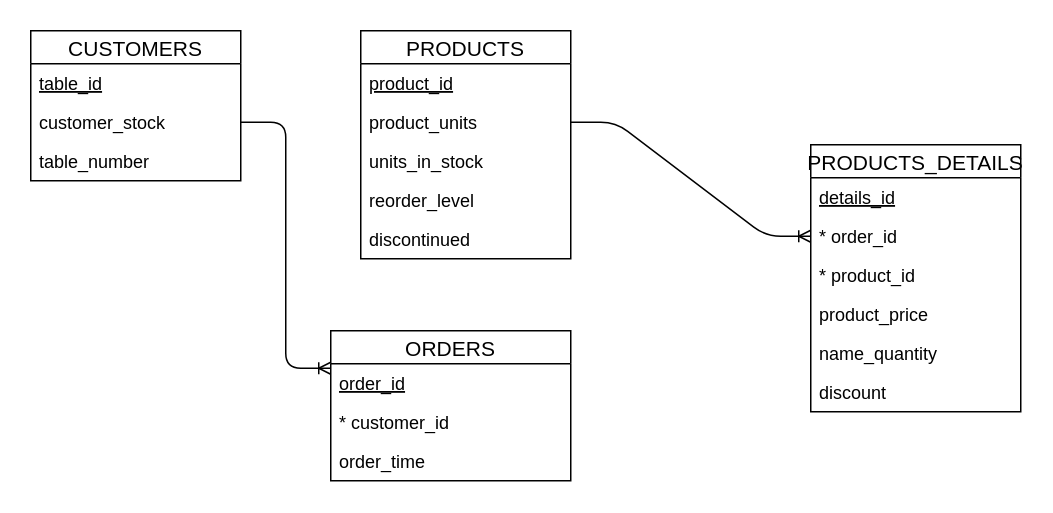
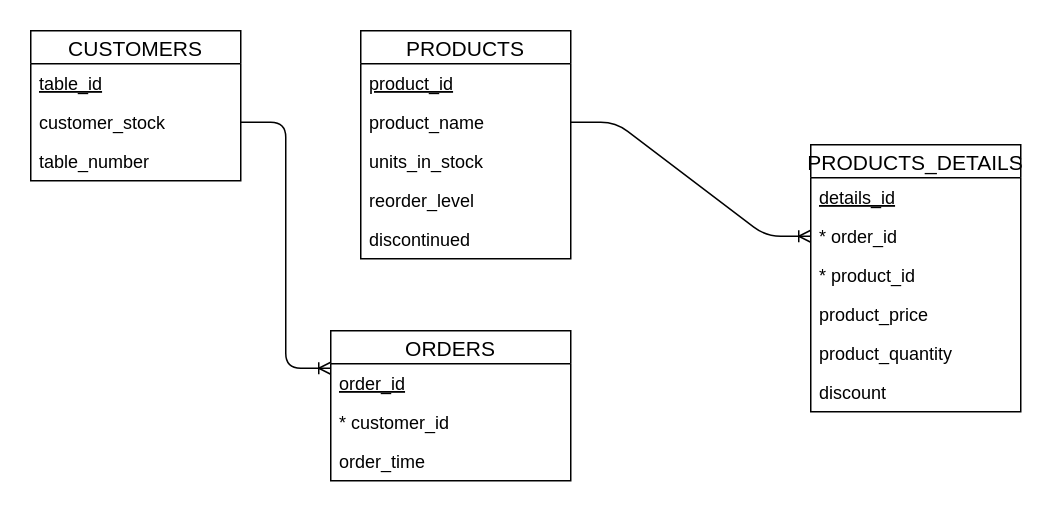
- <mxCell id="19" value="product_units" style="text;strokeColor=none;fillColor=none;spacingLeft=4;spacingRight=4;overflow=hidden;rotatable=0;points=[[0,0.5],[1,0.5]];portConstraint=eastwest;fontSize=12;" vertex="1" parent="17"><mxGeometry y="48" width="140" height="26" as="geometry" /></mxCell>
+ <mxCell id="19" value="product_name" style="text;strokeColor=none;fillColor=none;spacingLeft=4;spacingRight=4;overflow=hidden;rotatable=0;points=[[0,0.5],[1,0.5]];portConstraint=eastwest;fontSize=12;" vertex="1" parent="17"><mxGeometry y="48" width="140" height="26" as="geometry" /></mxCell>
- <mxCell id="15" value="name_quantity" style="text;strokeColor=none;fillColor=none;spacingLeft=4;spacingRight=4;overflow=hidden;rotatable=0;points=[[0,0.5],[1,0.5]];portConstraint=eastwest;fontSize=12;" vertex="1" parent="10"><mxGeometry y="126" width="140" height="26" as="geometry" /></mxCell>
+ <mxCell id="15" value="product_quantity" style="text;strokeColor=none;fillColor=none;spacingLeft=4;spacingRight=4;overflow=hidden;rotatable=0;points=[[0,0.5],[1,0.5]];portConstraint=eastwest;fontSize=12;" vertex="1" parent="10"><mxGeometry y="126" width="140" height="26" as="geometry" /></mxCell>
